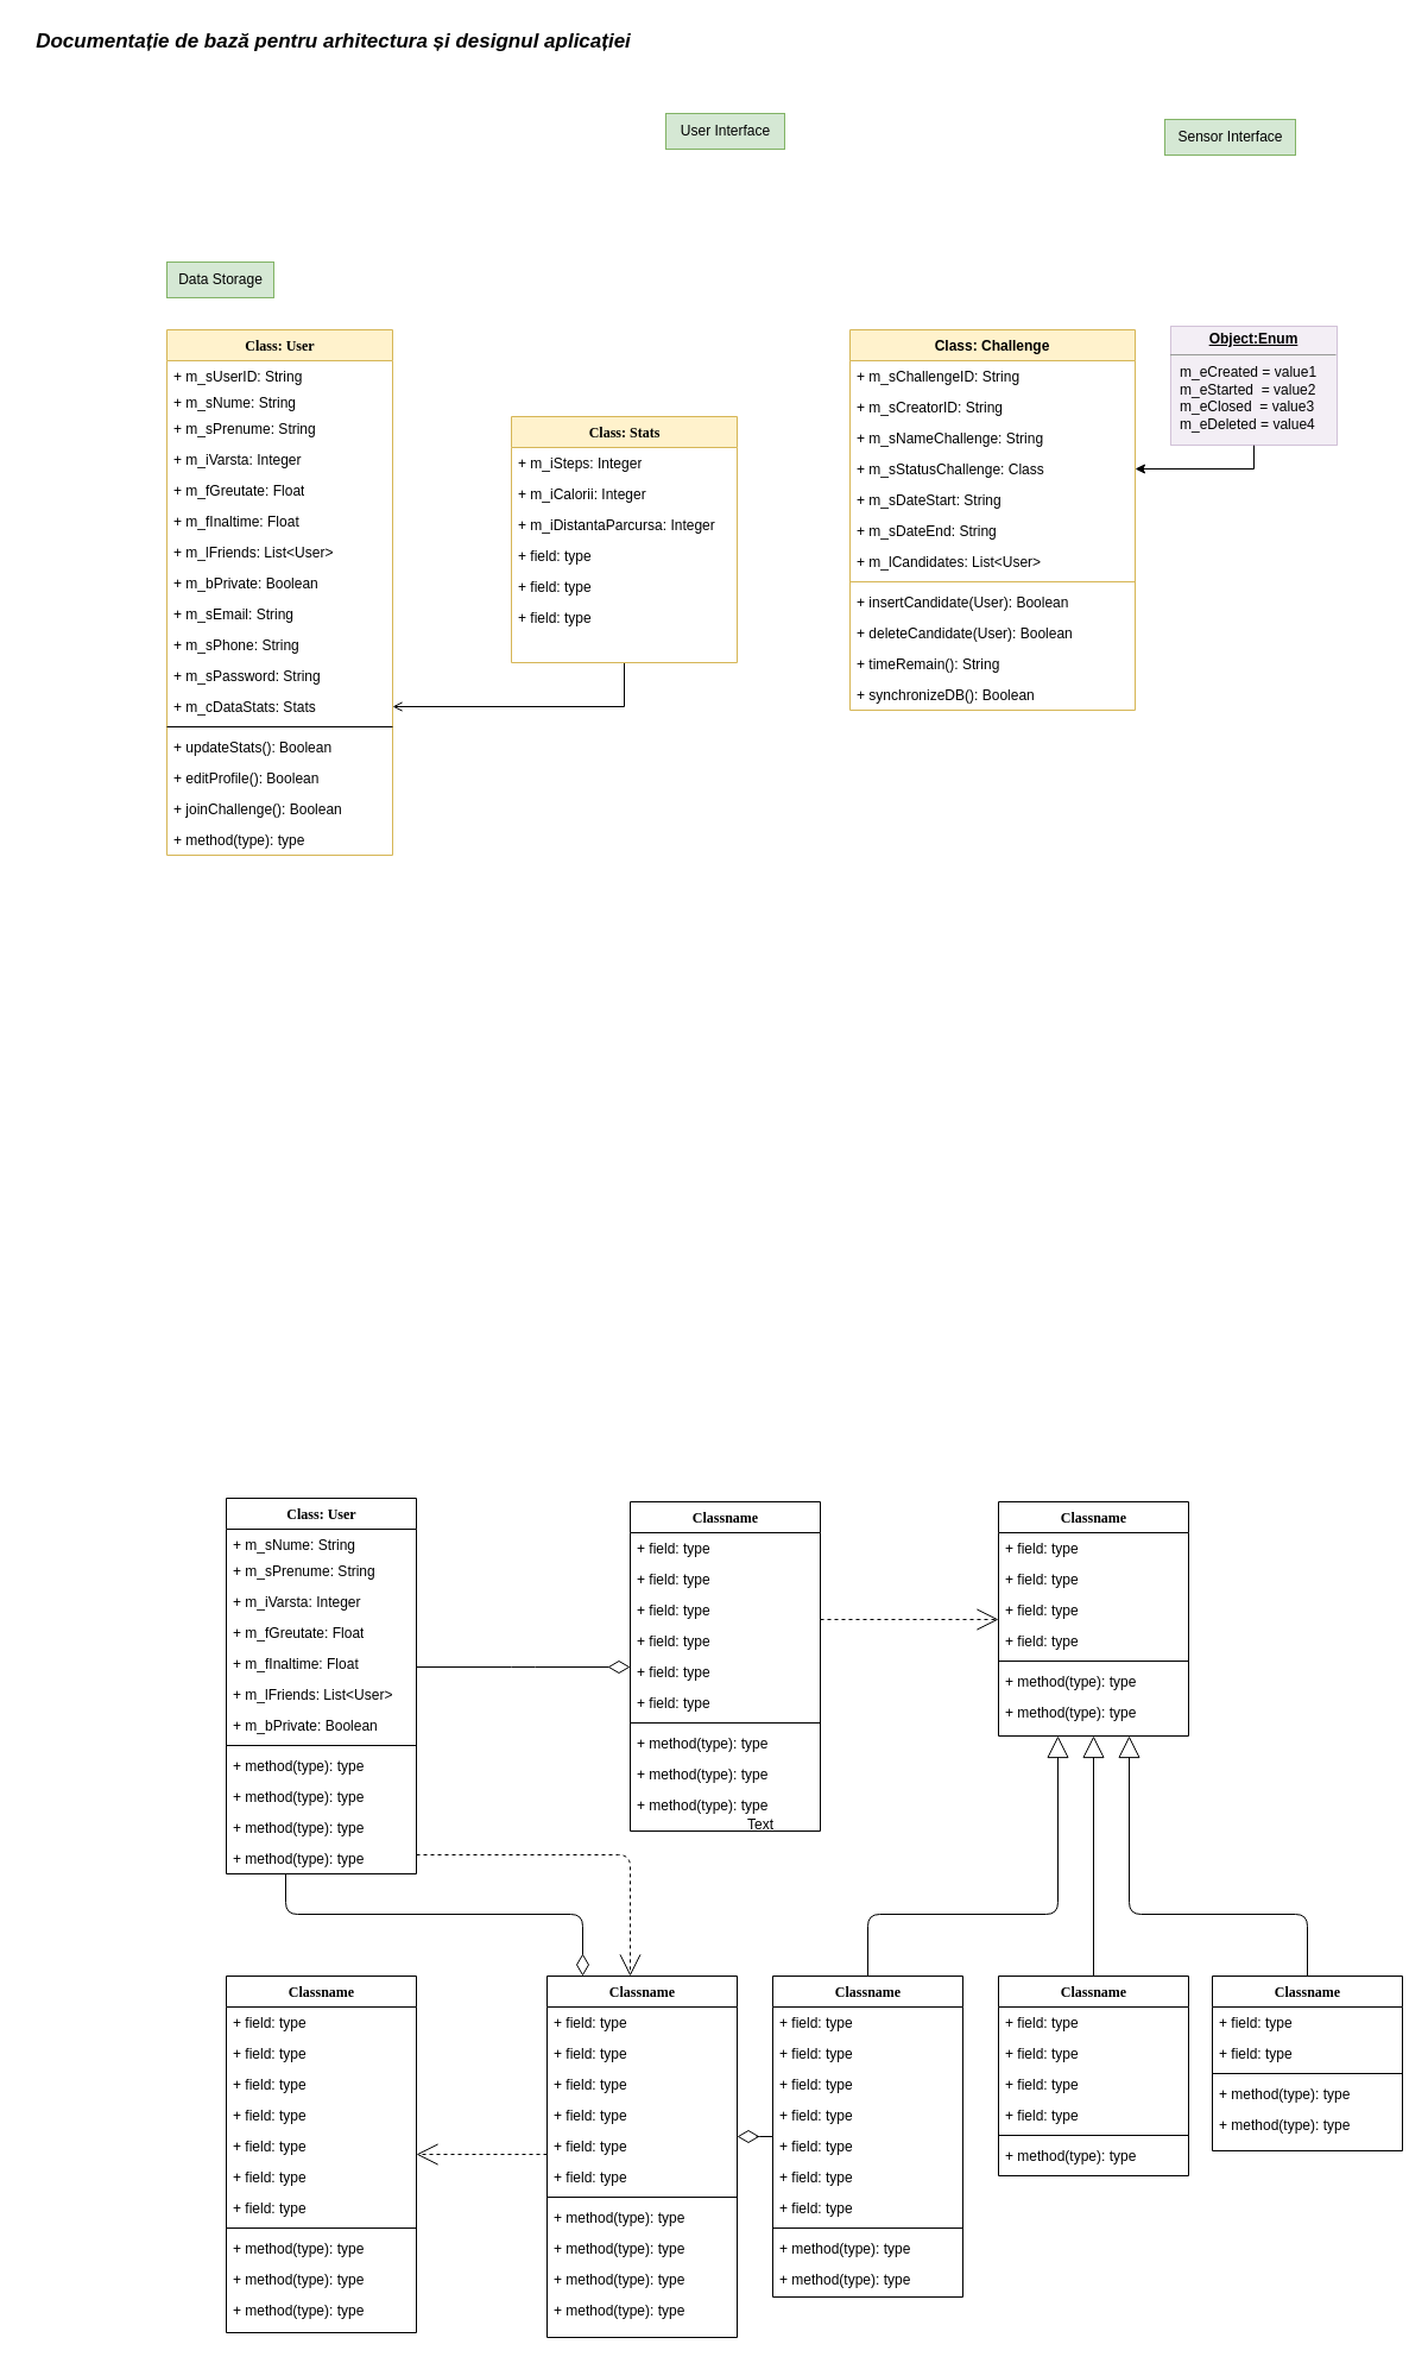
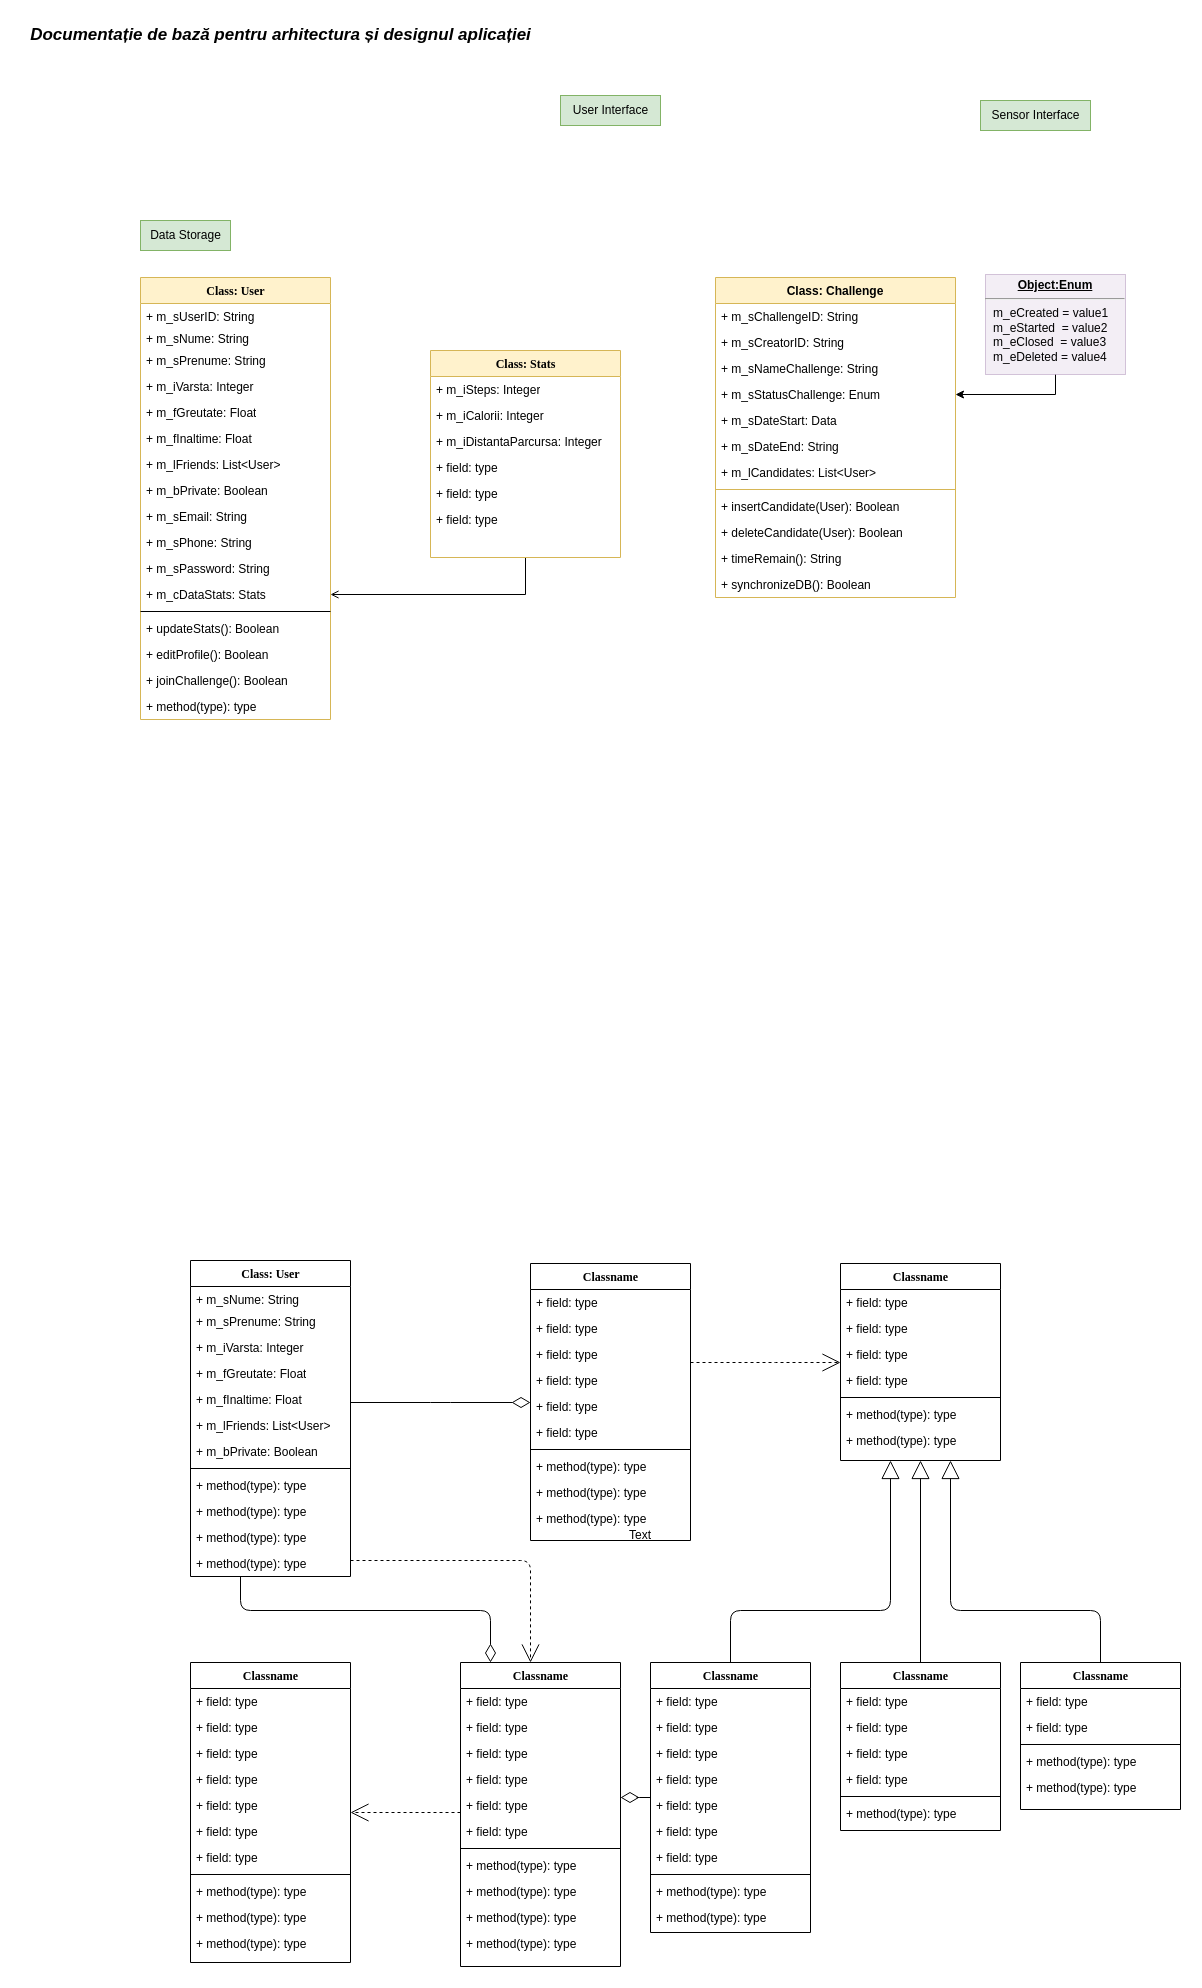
- <mxCell id="126" value="+ m_sStatusChallenge: Class" style="text;strokeColor=none;fillColor=none;align=left;verticalAlign=top;spacingLeft=4;spacingRight=4;overflow=hidden;rotatable=0;points=[[0,0.5],[1,0.5]];portConstraint=eastwest;whiteSpace=wrap;html=1;" vertex="1" parent="122"><mxGeometry y="104" width="240" height="26" as="geometry" /></mxCell>
+ <mxCell id="126" value="+ m_sStatusChallenge: Enum" style="text;strokeColor=none;fillColor=none;align=left;verticalAlign=top;spacingLeft=4;spacingRight=4;overflow=hidden;rotatable=0;points=[[0,0.5],[1,0.5]];portConstraint=eastwest;whiteSpace=wrap;html=1;" vertex="1" parent="122"><mxGeometry y="104" width="240" height="26" as="geometry" /></mxCell>
- <mxCell id="127" value="+ m_sDateStart: String" style="text;strokeColor=none;fillColor=none;align=left;verticalAlign=top;spacingLeft=4;spacingRight=4;overflow=hidden;rotatable=0;points=[[0,0.5],[1,0.5]];portConstraint=eastwest;whiteSpace=wrap;html=1;" vertex="1" parent="122"><mxGeometry y="130" width="240" height="26" as="geometry" /></mxCell>
+ <mxCell id="127" value="+ m_sDateStart: Data" style="text;strokeColor=none;fillColor=none;align=left;verticalAlign=top;spacingLeft=4;spacingRight=4;overflow=hidden;rotatable=0;points=[[0,0.5],[1,0.5]];portConstraint=eastwest;whiteSpace=wrap;html=1;" vertex="1" parent="122"><mxGeometry y="130" width="240" height="26" as="geometry" /></mxCell>
